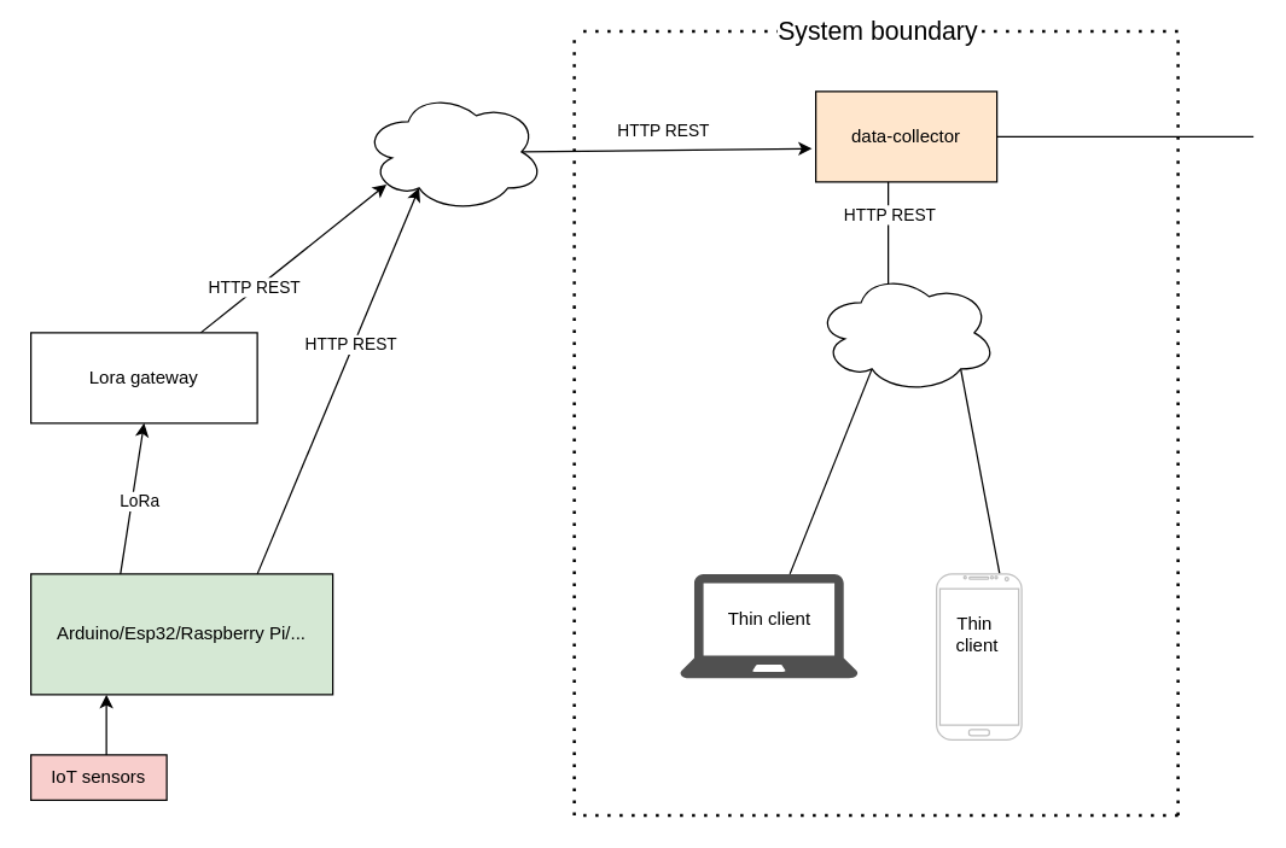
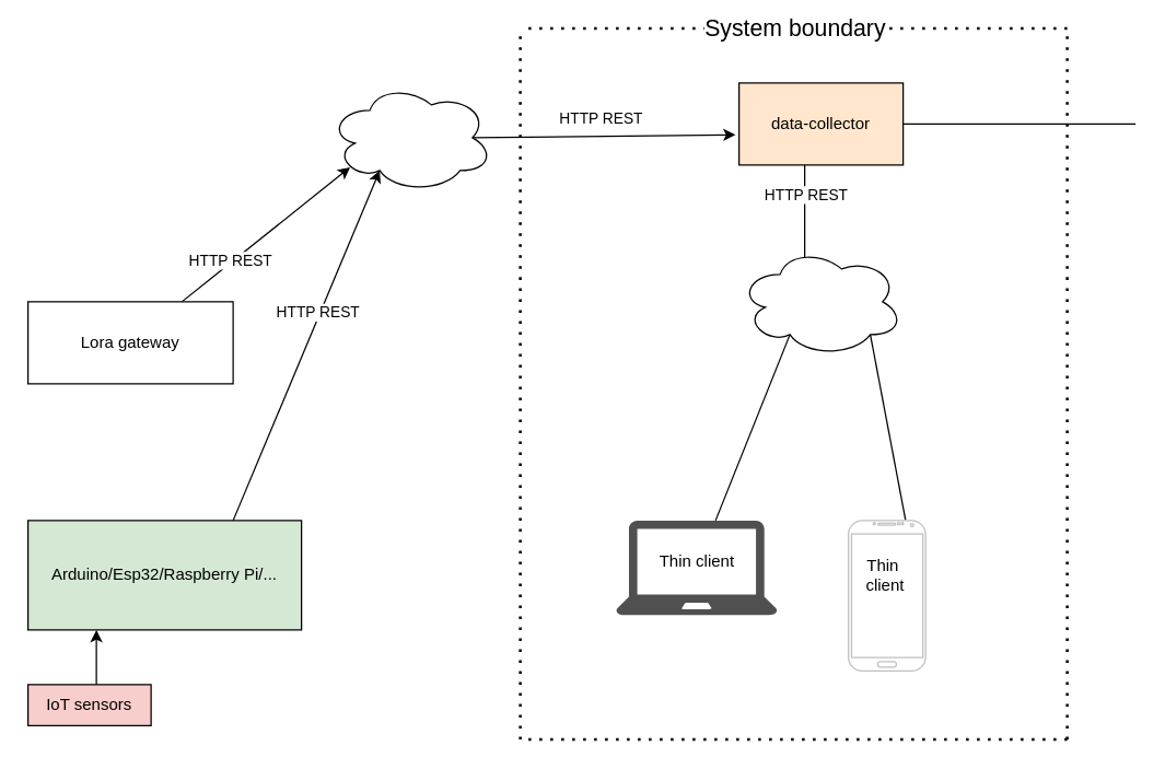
- <mxCell id="2" style="rounded=0;orthogonalLoop=1;jettySize=auto;html=1;exitX=0.295;exitY=0.025;exitDx=0;exitDy=0;entryX=0.5;entryY=1;entryDx=0;entryDy=0;exitPerimeter=0;" edge="1" parent="1" source="6" target="9"><mxGeometry relative="1" as="geometry" /></mxCell>
- <mxCell id="3" value="LoRa" style="edgeLabel;html=1;align=center;verticalAlign=middle;resizable=0;points=[];" vertex="1" connectable="0" parent="2"><mxGeometry x="0.345" y="-2" relative="1" as="geometry"><mxPoint y="17.46" as="offset" /></mxGeometry></mxCell>
